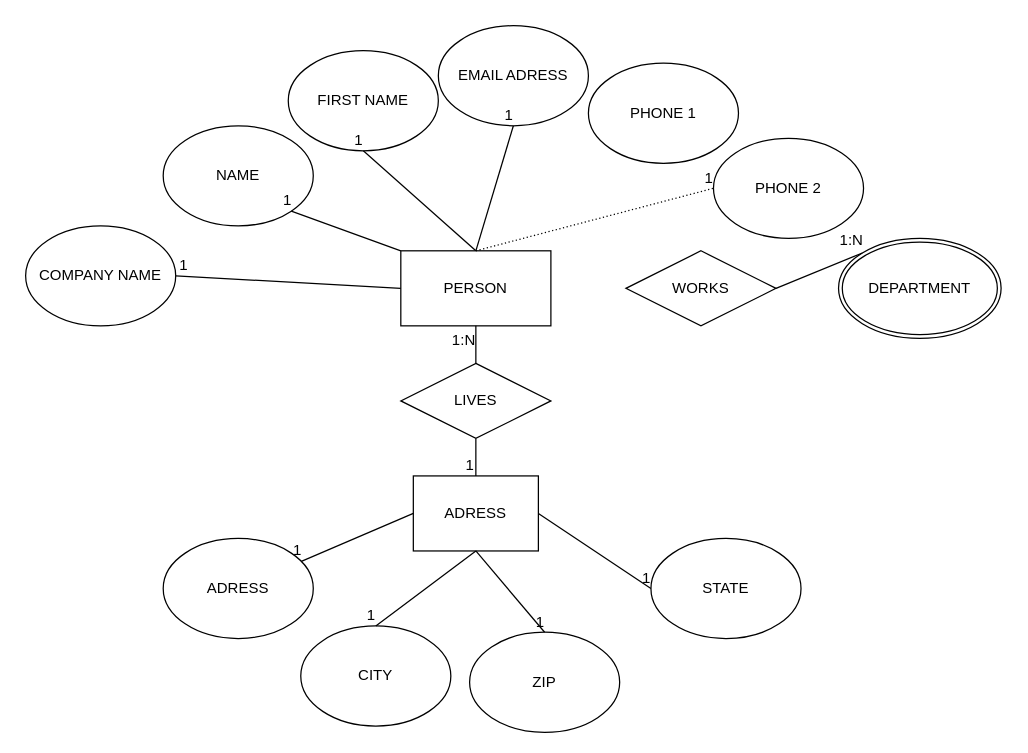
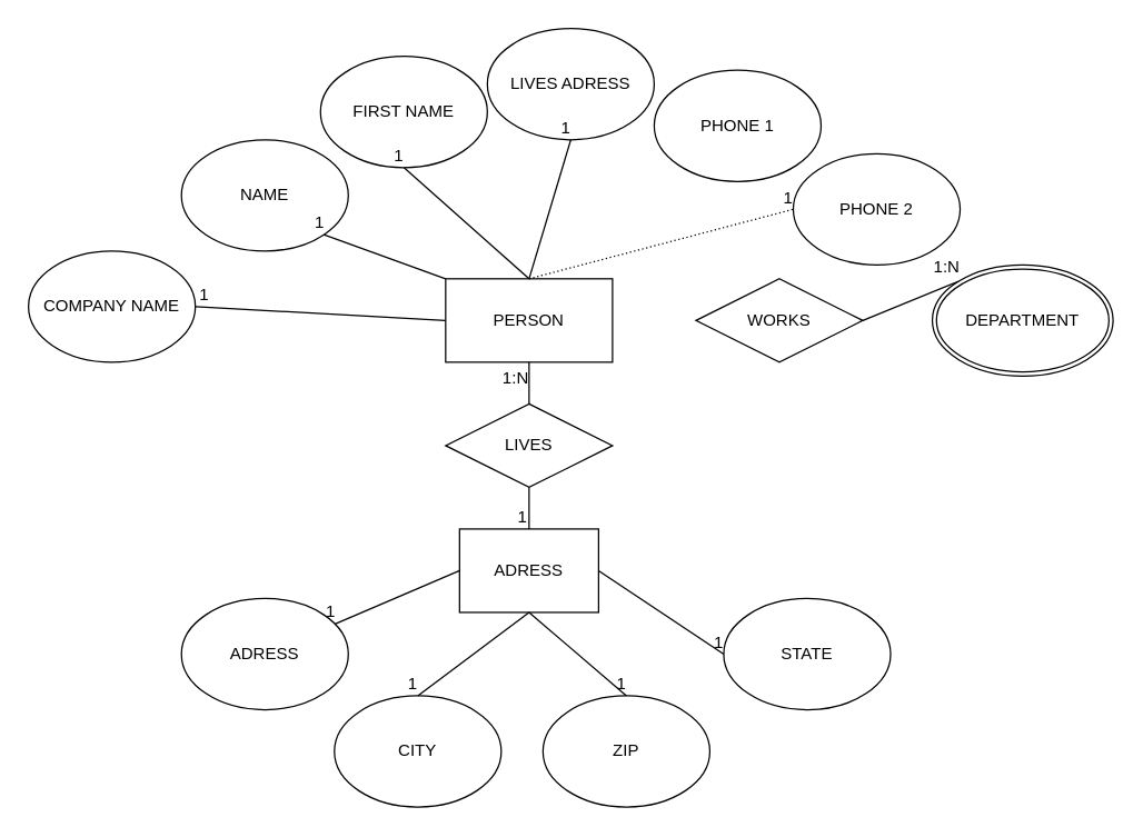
- <mxCell id="5" value="EMAIL ADRESS" style="ellipse;whiteSpace=wrap;html=1;" vertex="1" parent="1"><mxGeometry x="350" y="20" width="120" height="80" as="geometry" /></mxCell>
+ <mxCell id="5" value="LIVES ADRESS" style="ellipse;whiteSpace=wrap;html=1;" vertex="1" parent="1"><mxGeometry x="350" y="20" width="120" height="80" as="geometry" /></mxCell>
- <mxCell id="11" value="ZIP" style="ellipse;whiteSpace=wrap;html=1;" vertex="1" parent="1"><mxGeometry x="375" y="505" width="120" height="80" as="geometry" /></mxCell>
+ <mxCell id="11" value="ZIP" style="ellipse;whiteSpace=wrap;html=1;" vertex="1" parent="1"><mxGeometry x="390" y="500" width="120" height="80" as="geometry" /></mxCell>
